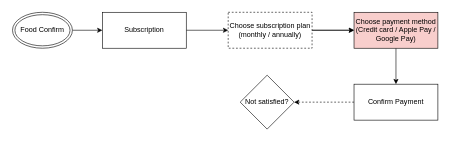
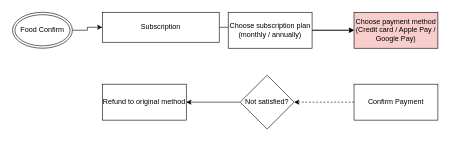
- <mxCell id="5" value="Subscription" style="whiteSpace=wrap;html=1;" parent="1" vertex="1"><mxGeometry x="170" y="20" width="140" height="60" as="geometry" /></mxCell>
+ <mxCell id="5" value="Subscription" style="whiteSpace=wrap;html=1;" parent="1" vertex="1"><mxGeometry x="170" y="20" width="195" height="50" as="geometry" /></mxCell>
- <mxCell id="8" value="&lt;span&gt;Choose subscription plan&lt;br&gt;(monthly / annually)&lt;br&gt;&lt;/span&gt;" style="whiteSpace=wrap;html=1;dashed=1;" parent="1" vertex="1"><mxGeometry x="380" y="20" width="140" height="60" as="geometry" /></mxCell>
+ <mxCell id="8" value="&lt;span&gt;Choose subscription plan&lt;br&gt;(monthly / annually)&lt;br&gt;&lt;/span&gt;" style="whiteSpace=wrap;html=1;" parent="1" vertex="1"><mxGeometry x="380" y="20" width="140" height="60" as="geometry" /></mxCell>
- <mxCell id="9" value="" style="edgeStyle=orthogonalEdgeStyle;rounded=0;orthogonalLoop=1;jettySize=auto;html=1;strokeColor=#000000;" parent="1" source="10" target="12" edge="1"><mxGeometry relative="1" as="geometry" /></mxCell>
+ <mxCell id="15" value="Refund to original method" style="whiteSpace=wrap;html=1;" vertex="1" parent="1"><mxGeometry x="170" y="140" width="140" height="60" as="geometry" /></mxCell>
+ <mxCell id="13" value="" style="edgeStyle=orthogonalEdgeStyle;rounded=0;orthogonalLoop=1;jettySize=auto;html=1;" edge="1" parent="1" source="14" target="15"><mxGeometry relative="1" as="geometry" /></mxCell>
